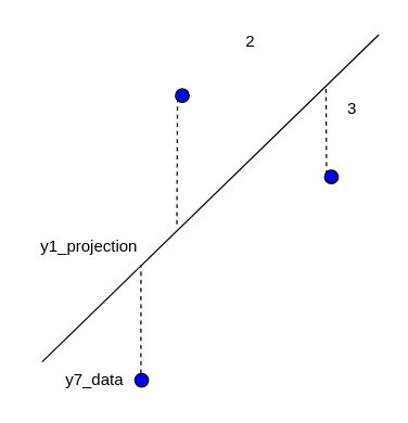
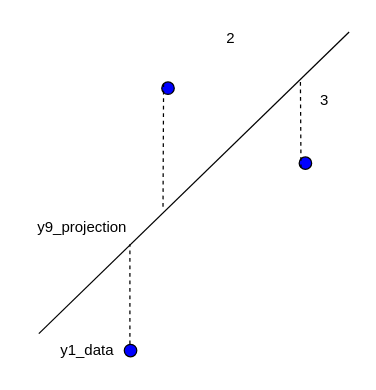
- <mxCell id="10" value="y1_projection" style="text;html=1;resizable=0;autosize=1;align=center;verticalAlign=middle;points=[];fillColor=none;strokeColor=none;rounded=0;" vertex="1" parent="1"><mxGeometry x="20" y="172" width="90" height="20" as="geometry" /></mxCell>
+ <mxCell id="10" value="y9_projection" style="text;html=1;resizable=0;autosize=1;align=center;verticalAlign=middle;points=[];fillColor=none;strokeColor=none;rounded=0;" vertex="1" parent="1"><mxGeometry x="20" y="172" width="90" height="20" as="geometry" /></mxCell>
- <mxCell id="9" value="y7_data" style="text;html=1;resizable=0;autosize=1;align=center;verticalAlign=middle;points=[];fillColor=none;strokeColor=none;rounded=0;" vertex="1" parent="1"><mxGeometry x="39" y="270" width="60" height="20" as="geometry" /></mxCell>
+ <mxCell id="9" value="y1_data" style="text;html=1;resizable=0;autosize=1;align=center;verticalAlign=middle;points=[];fillColor=none;strokeColor=none;rounded=0;" vertex="1" parent="1"><mxGeometry x="39" y="270" width="60" height="20" as="geometry" /></mxCell>
